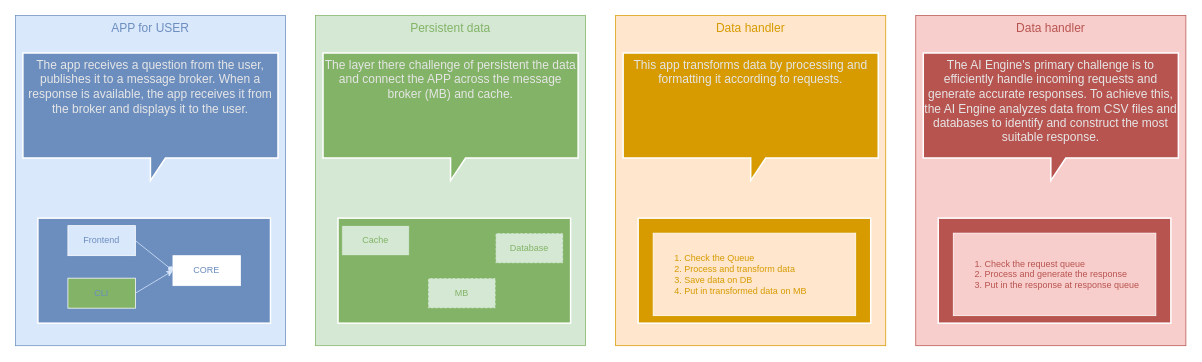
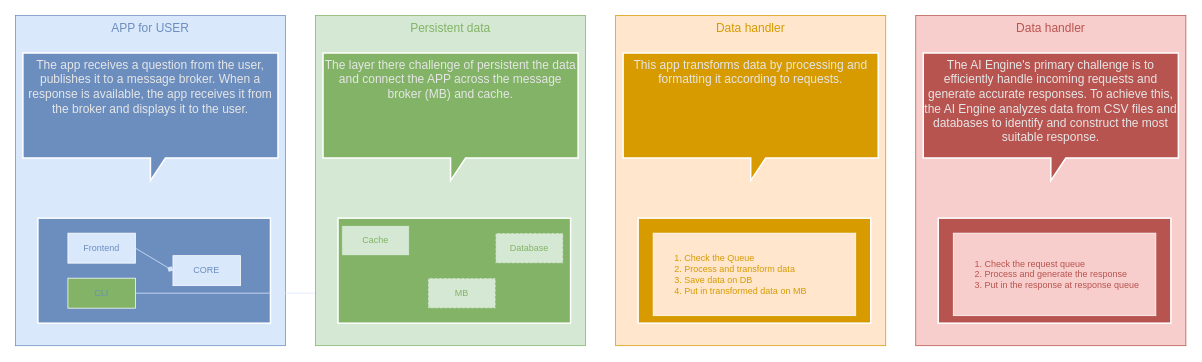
- <mxCell id="6" value="Frontend" style="rounded=0;whiteSpace=wrap;html=1;fillColor=#DAE8FC;strokeColor=#FFFFFF;fontColor=#6C8EBF;" vertex="1" parent="1"><mxGeometry x="90" y="300" width="90" height="40" as="geometry" /></mxCell>
+ <mxCell id="6" value="Frontend" style="rounded=0;whiteSpace=wrap;html=1;fillColor=#DAE8FC;strokeColor=#FFFFFF;fontColor=#6C8EBF;" vertex="1" parent="1"><mxGeometry x="90" y="310" width="90" height="40" as="geometry" /></mxCell>
- <mxCell id="9" value="CORE" style="rounded=0;whiteSpace=wrap;html=1;fillColor=#ffffff;strokeColor=#FFFFFF;fontColor=#6C8EBF;" vertex="1" parent="1"><mxGeometry x="230" y="340" width="90" height="40" as="geometry" /></mxCell>
+ <mxCell id="9" value="CORE" style="rounded=0;whiteSpace=wrap;html=1;fillColor=#DAE8FC;strokeColor=#FFFFFF;fontColor=#6C8EBF;" vertex="1" parent="1"><mxGeometry x="230" y="340" width="90" height="40" as="geometry" /></mxCell>
- <mxCell id="7" style="rounded=0;orthogonalLoop=1;jettySize=auto;html=1;entryX=0;entryY=0.5;entryDx=0;entryDy=0;exitX=1;exitY=0.5;exitDx=0;exitDy=0;strokeColor=#DAE8FC;" edge="1" parent="1" source="8" target="9"><mxGeometry relative="1" as="geometry" /></mxCell>
+ <mxCell id="7" style="rounded=0;orthogonalLoop=1;jettySize=auto;html=1;exitX=1;exitY=0.5;exitDx=0;exitDy=0;strokeColor=#DAE8FC;" edge="1" parent="1" source="8" target="14"><mxGeometry relative="1" as="geometry" /></mxCell>
